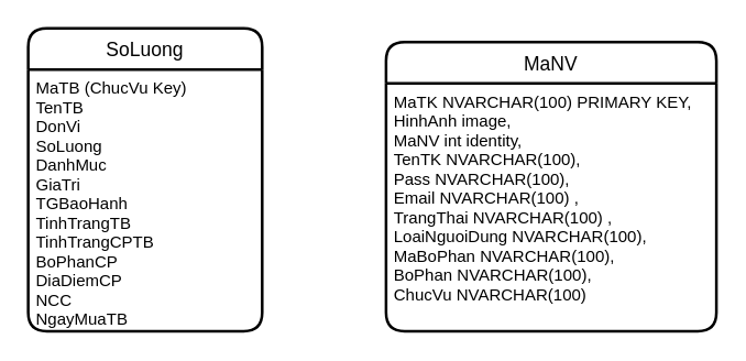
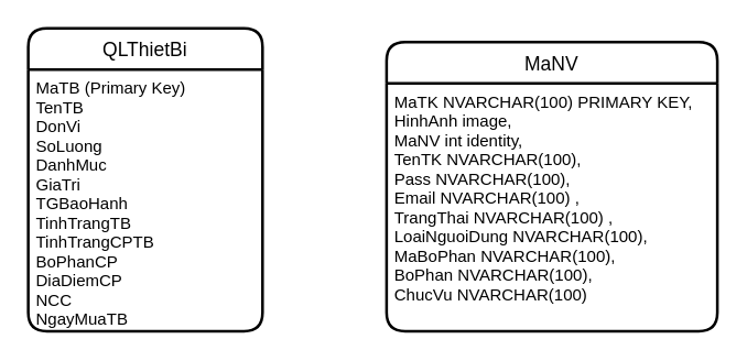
- <mxCell id="2" value="SoLuong" style="swimlane;childLayout=stackLayout;horizontal=1;startSize=30;horizontalStack=0;rounded=1;fontSize=14;fontStyle=0;strokeWidth=2;resizeParent=0;resizeLast=1;shadow=0;dashed=0;align=center;" parent="1" vertex="1"><mxGeometry x="20" y="20" width="170" height="220" as="geometry"><mxRectangle x="340" y="240" width="90" height="30" as="alternateBounds" /></mxGeometry></mxCell>
+ <mxCell id="2" value="QLThietBi" style="swimlane;childLayout=stackLayout;horizontal=1;startSize=30;horizontalStack=0;rounded=1;fontSize=14;fontStyle=0;strokeWidth=2;resizeParent=0;resizeLast=1;shadow=0;dashed=0;align=center;" parent="1" vertex="1"><mxGeometry x="20" y="20" width="170" height="220" as="geometry"><mxRectangle x="340" y="240" width="90" height="30" as="alternateBounds" /></mxGeometry></mxCell>
- <mxCell id="3" value="MaTB (ChucVu Key)&#10;  TenTB &#10;  DonVi &#10;  SoLuong&#10;  DanhMuc&#10;  GiaTri&#10;  TGBaoHanh &#10;TinhTrangTB &#10;  TinhTrangCPTB &#10;  BoPhanCP &#10;  DiaDiemCP &#10;NCC&#10;  NgayMuaTB&#10; " style="align=left;strokeColor=none;fillColor=none;spacingLeft=4;fontSize=12;verticalAlign=top;resizable=0;rotatable=0;part=1;" parent="2" vertex="1"><mxGeometry y="30" width="170" height="190" as="geometry" /></mxCell>
+ <mxCell id="3" value="MaTB (Primary Key)&#10;  TenTB &#10;  DonVi &#10;  SoLuong&#10;  DanhMuc&#10;  GiaTri&#10;  TGBaoHanh &#10;TinhTrangTB &#10;  TinhTrangCPTB &#10;  BoPhanCP &#10;  DiaDiemCP &#10;NCC&#10;  NgayMuaTB&#10; " style="align=left;strokeColor=none;fillColor=none;spacingLeft=4;fontSize=12;verticalAlign=top;resizable=0;rotatable=0;part=1;" parent="2" vertex="1"><mxGeometry y="30" width="170" height="190" as="geometry" /></mxCell>
